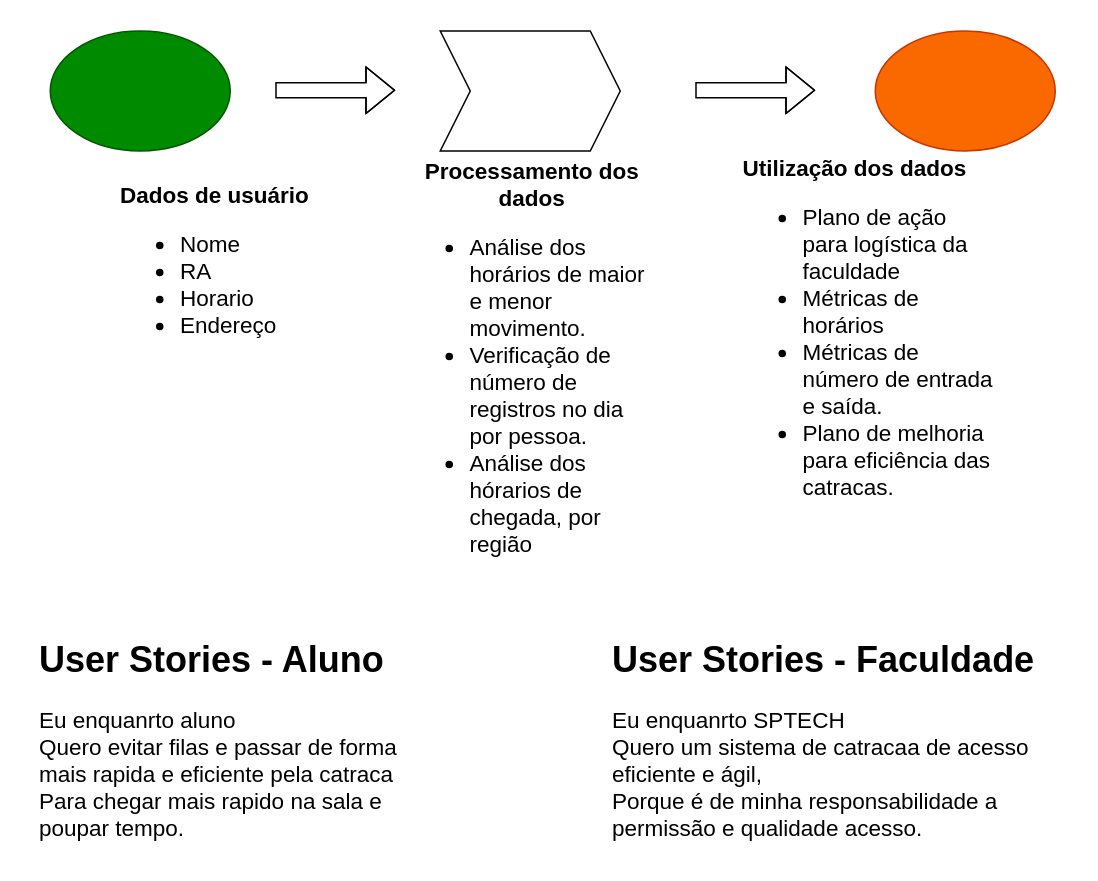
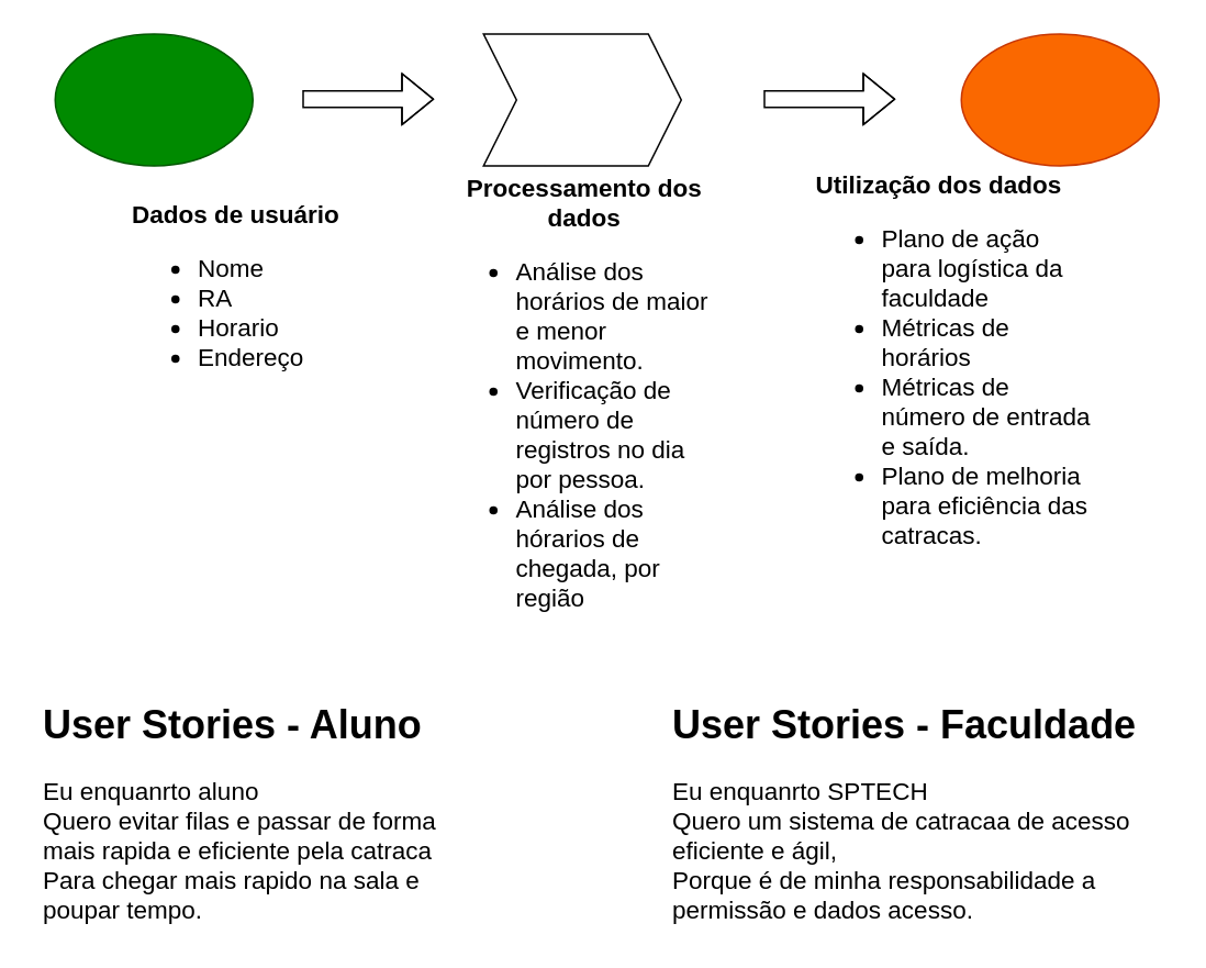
- <mxCell id="11" value="&lt;h1&gt;User Stories - Faculdade&lt;/h1&gt;&lt;div style=&quot;font-size: 15px;&quot;&gt;&lt;font style=&quot;font-size: 15px;&quot;&gt;Eu enquanrto SPTECH&lt;/font&gt;&lt;/div&gt;&lt;div style=&quot;font-size: 15px;&quot;&gt;&lt;font style=&quot;font-size: 15px;&quot;&gt;Quero um sistema de catracaa de acesso eficiente e ágil,&lt;/font&gt;&lt;/div&gt;&lt;div style=&quot;font-size: 15px;&quot;&gt;&lt;font style=&quot;font-size: 15px;&quot;&gt;Porque é de minha responsabilidade a permissão e qualidade acesso.&lt;/font&gt;&lt;/div&gt;" style="text;html=1;strokeColor=none;fillColor=none;spacing=5;spacingTop=-20;whiteSpace=wrap;overflow=hidden;rounded=0;" vertex="1" parent="1"><mxGeometry x="403" y="420" width="307" height="145" as="geometry" /></mxCell>
+ <mxCell id="11" value="&lt;h1&gt;User Stories - Faculdade&lt;/h1&gt;&lt;div style=&quot;font-size: 15px;&quot;&gt;&lt;font style=&quot;font-size: 15px;&quot;&gt;Eu enquanrto SPTECH&lt;/font&gt;&lt;/div&gt;&lt;div style=&quot;font-size: 15px;&quot;&gt;&lt;font style=&quot;font-size: 15px;&quot;&gt;Quero um sistema de catracaa de acesso eficiente e ágil,&lt;/font&gt;&lt;/div&gt;&lt;div style=&quot;font-size: 15px;&quot;&gt;&lt;font style=&quot;font-size: 15px;&quot;&gt;Porque é de minha responsabilidade a permissão e dados acesso.&lt;/font&gt;&lt;/div&gt;" style="text;html=1;strokeColor=none;fillColor=none;spacing=5;spacingTop=-20;whiteSpace=wrap;overflow=hidden;rounded=0;" vertex="1" parent="1"><mxGeometry x="403" y="420" width="307" height="145" as="geometry" /></mxCell>
